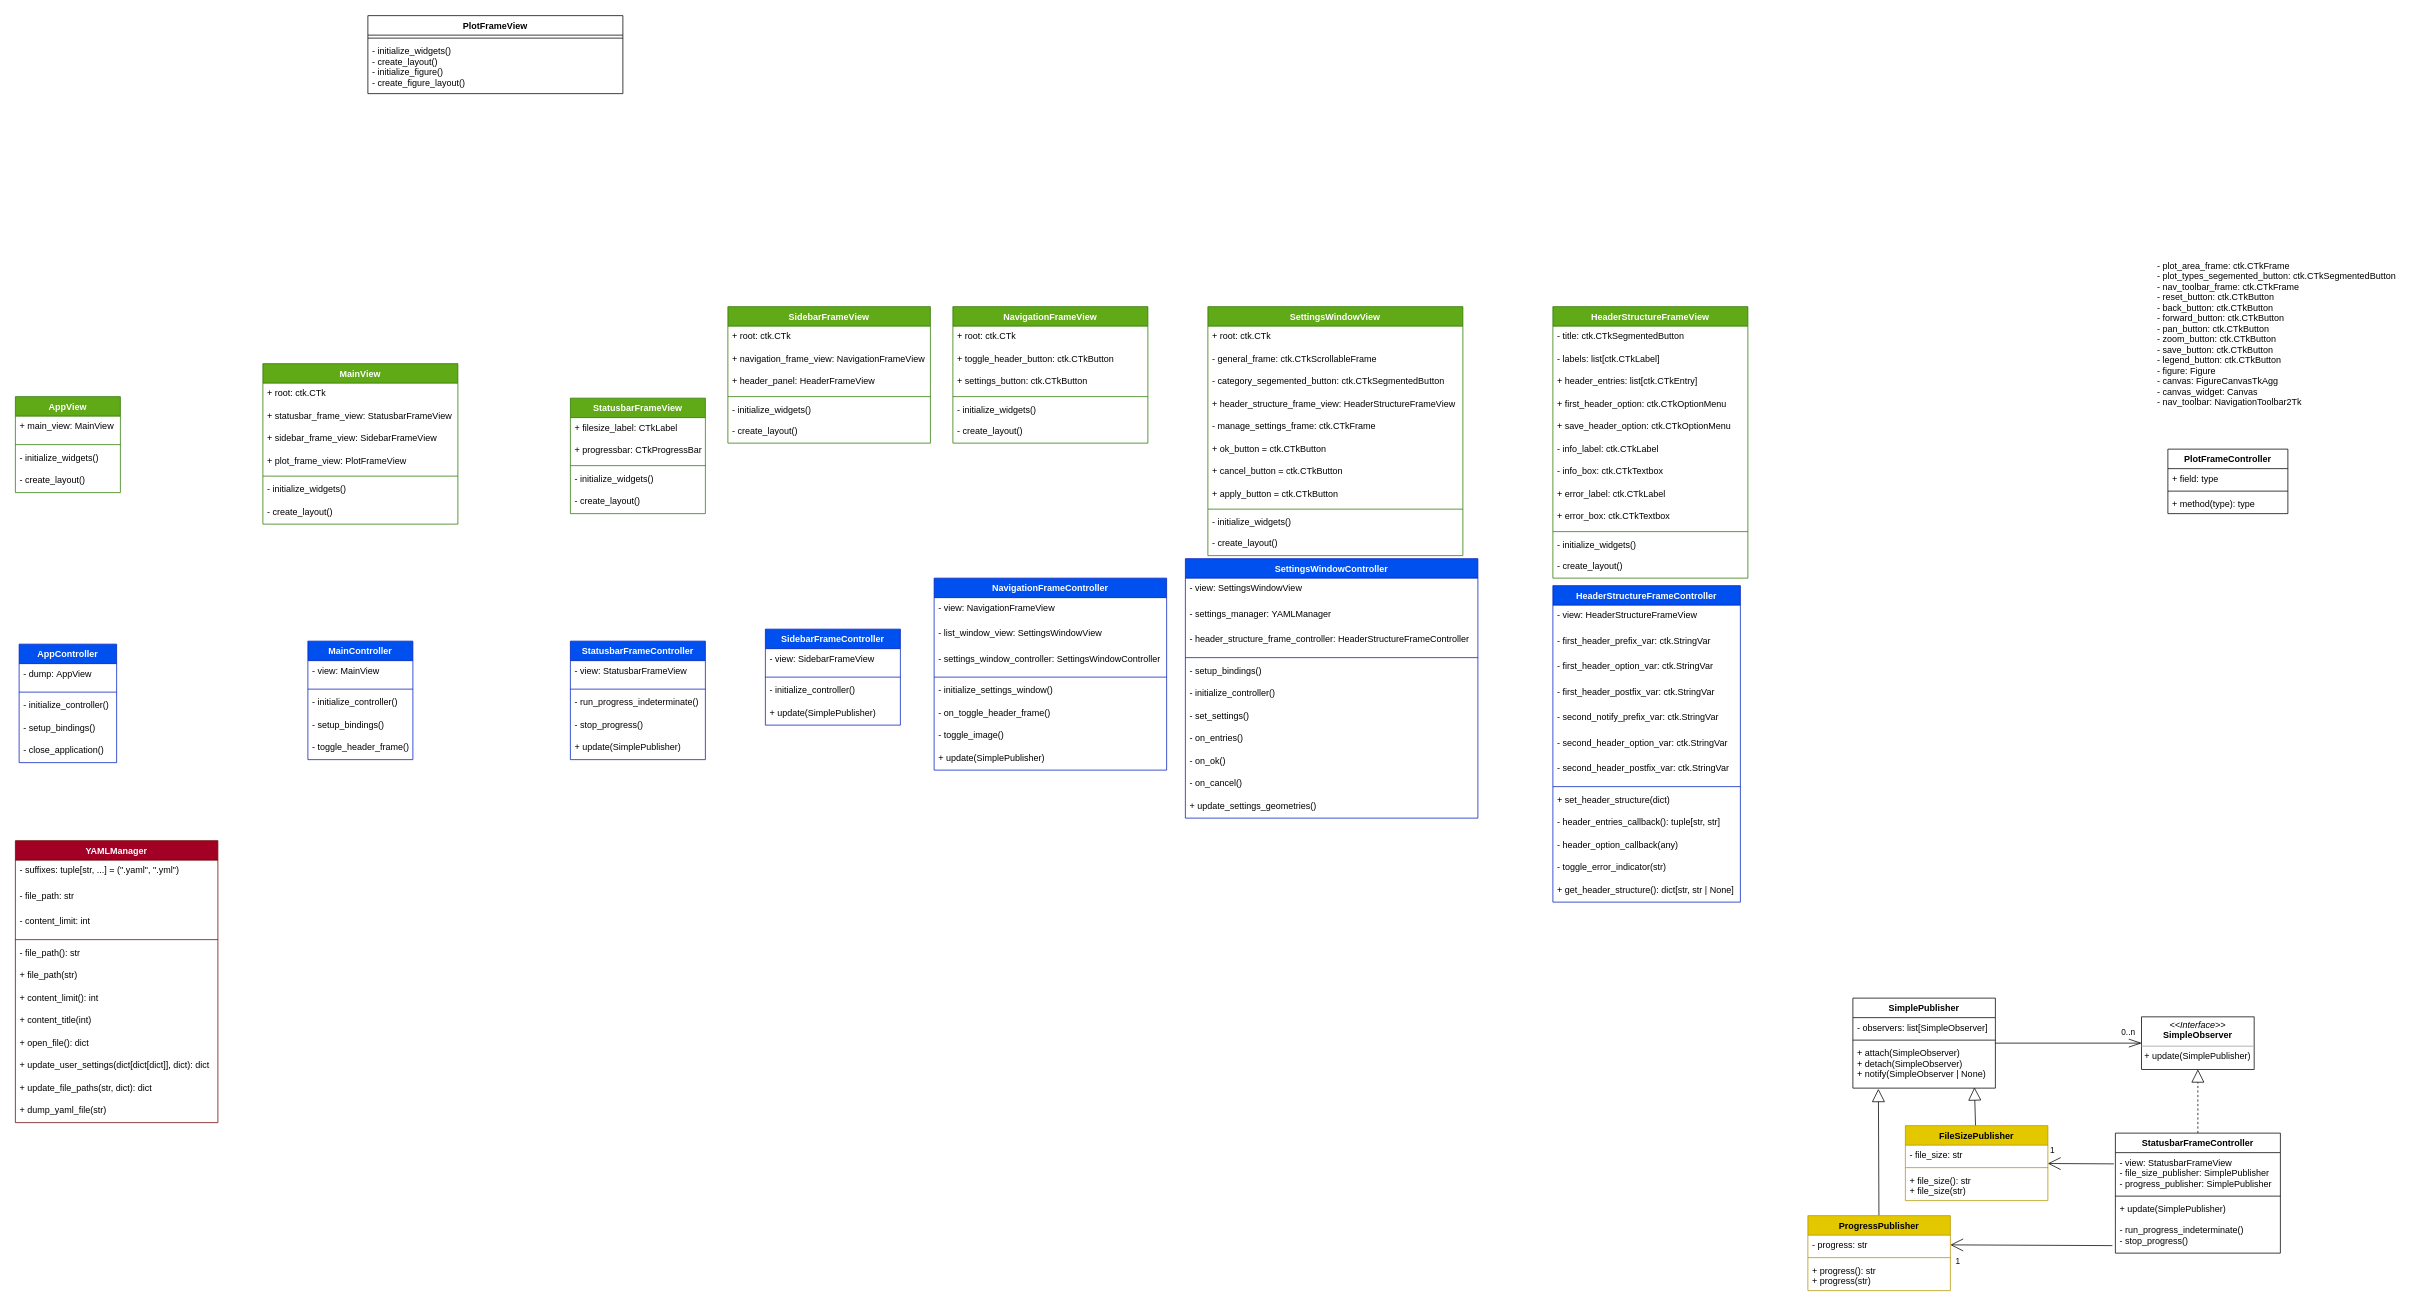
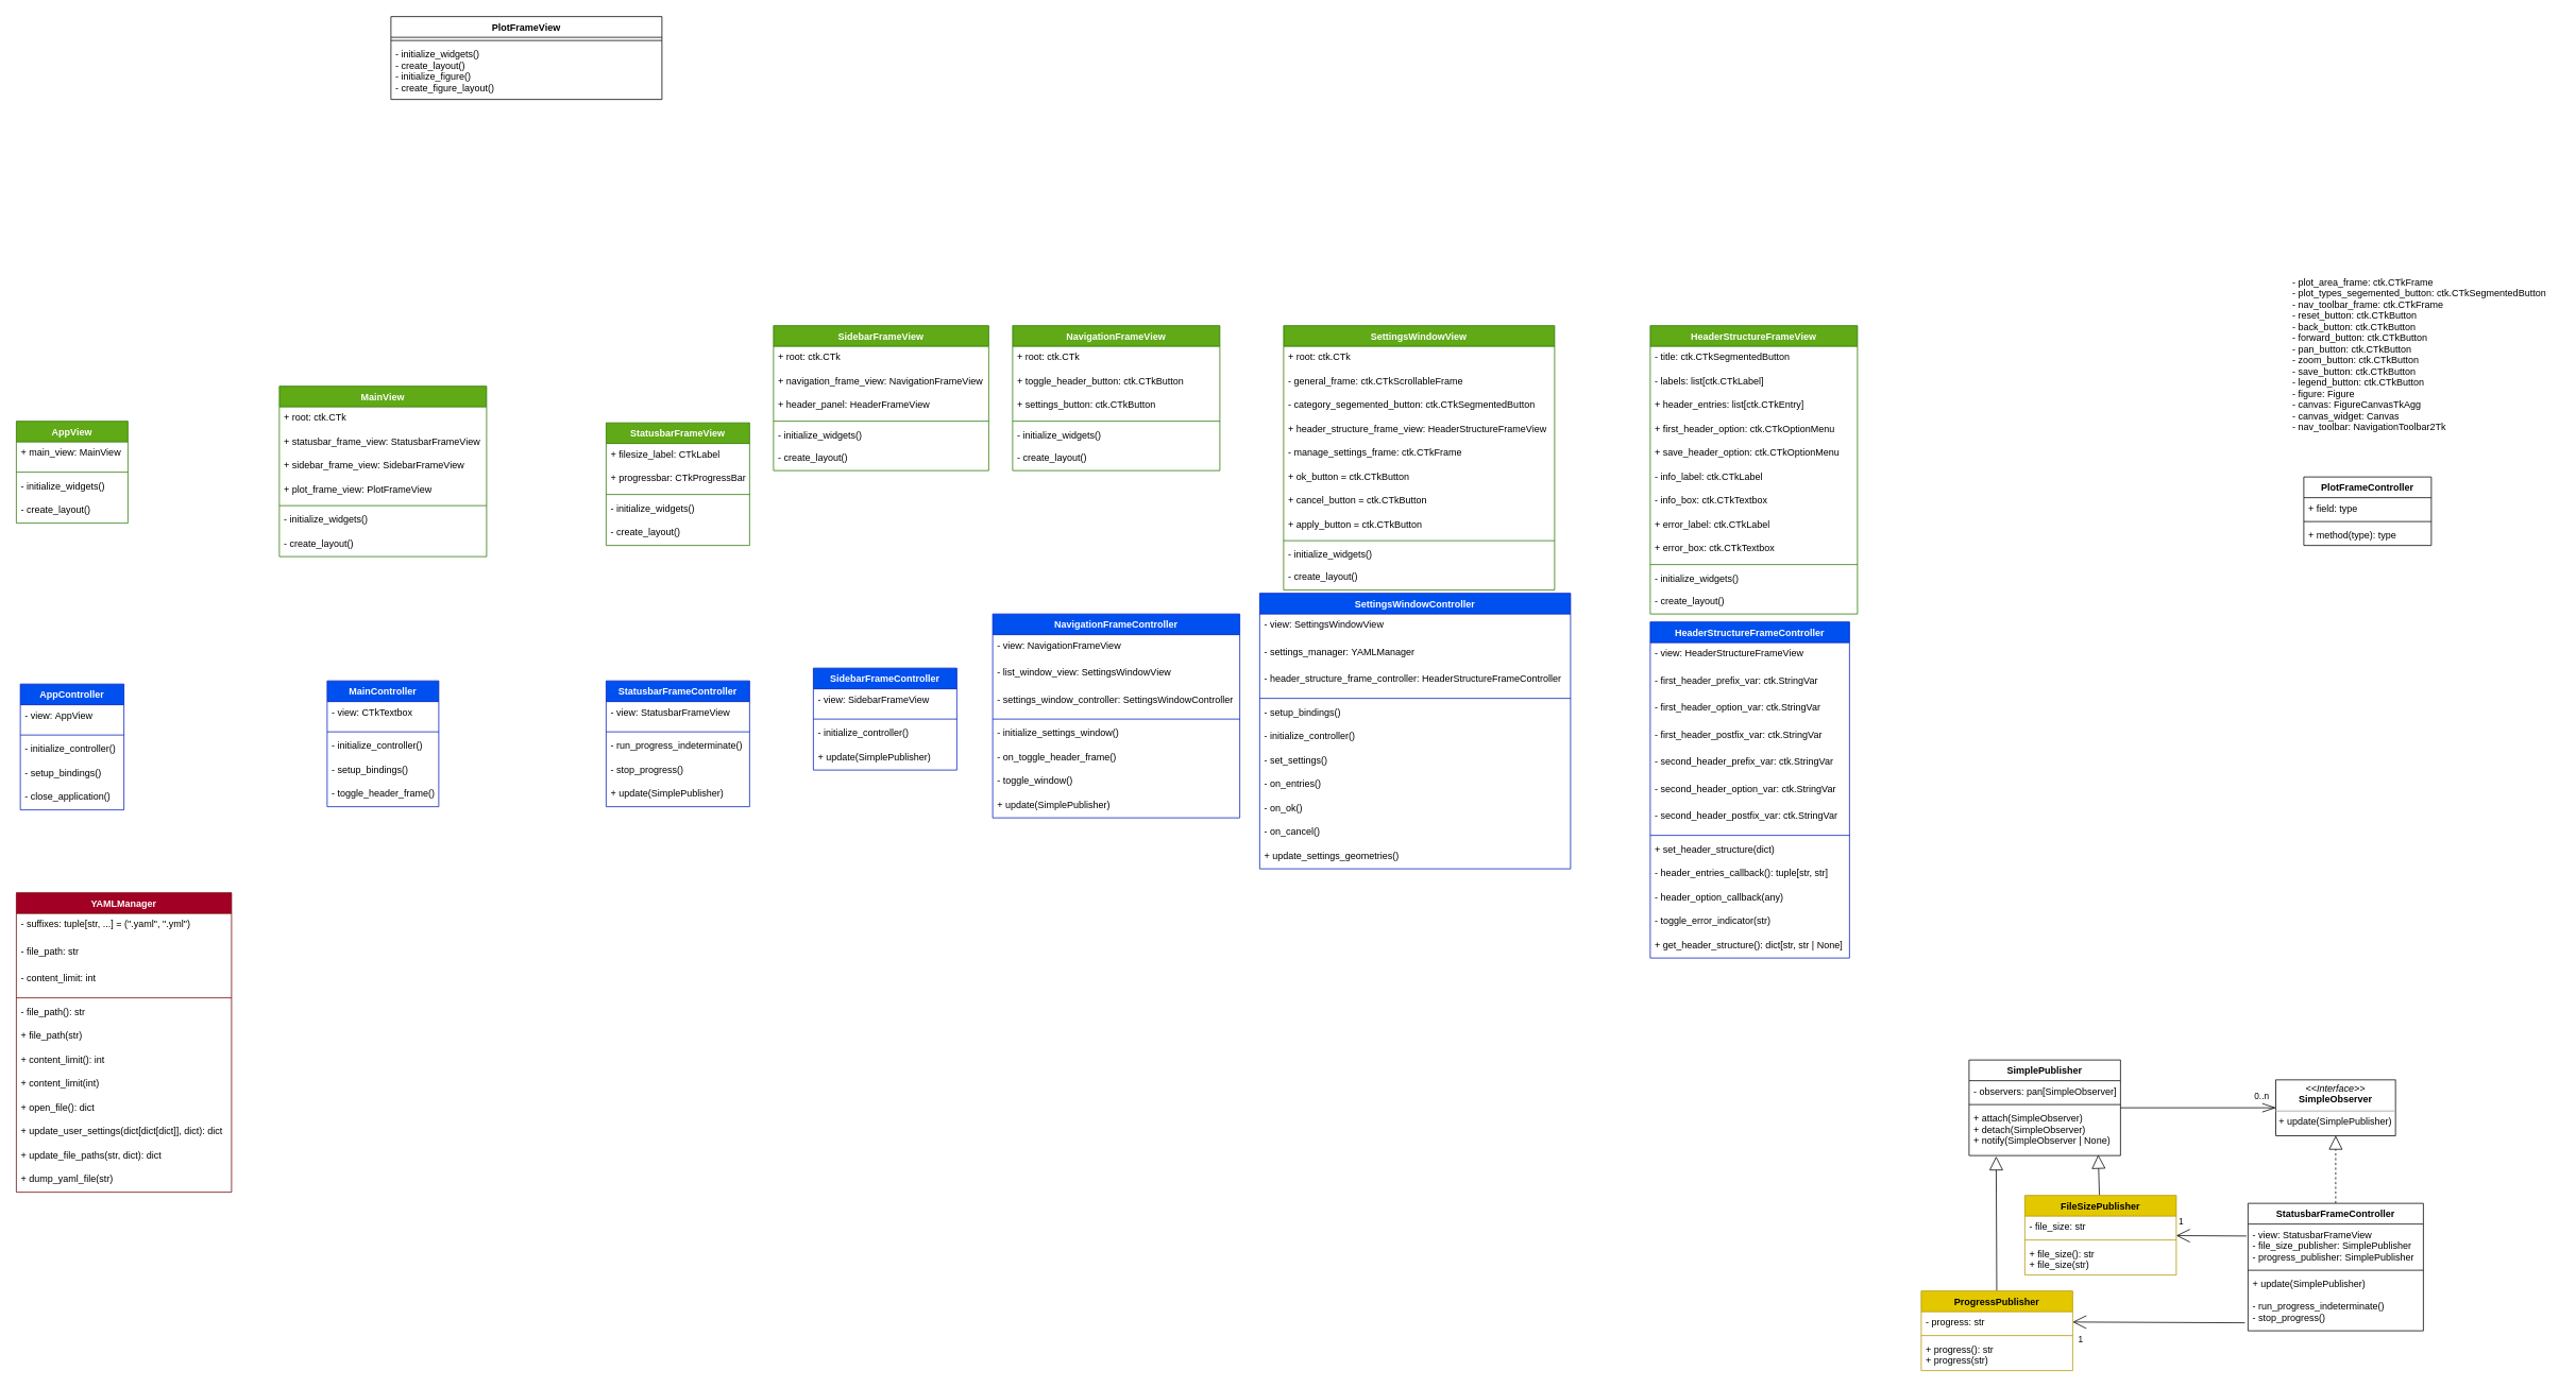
- <mxCell id="39" value="- view: MainView" style="text;strokeColor=none;fillColor=none;align=left;verticalAlign=top;spacingLeft=4;spacingRight=4;overflow=hidden;rotatable=0;points=[[0,0.5],[1,0.5]];portConstraint=eastwest;rounded=0;" parent="38" vertex="1"><mxGeometry y="26" width="140" height="34" as="geometry" /></mxCell>
+ <mxCell id="39" value="- view: CTkTextbox" style="text;strokeColor=none;fillColor=none;align=left;verticalAlign=top;spacingLeft=4;spacingRight=4;overflow=hidden;rotatable=0;points=[[0,0.5],[1,0.5]];portConstraint=eastwest;rounded=0;" parent="38" vertex="1"><mxGeometry y="26" width="140" height="34" as="geometry" /></mxCell>
- <mxCell id="3" value="- dump: AppView" style="text;strokeColor=none;fillColor=none;align=left;verticalAlign=top;spacingLeft=4;spacingRight=4;overflow=hidden;rotatable=0;points=[[0,0.5],[1,0.5]];portConstraint=eastwest;rounded=0;" parent="2" vertex="1"><mxGeometry y="26" width="130" height="34" as="geometry" /></mxCell>
+ <mxCell id="3" value="- view: AppView" style="text;strokeColor=none;fillColor=none;align=left;verticalAlign=top;spacingLeft=4;spacingRight=4;overflow=hidden;rotatable=0;points=[[0,0.5],[1,0.5]];portConstraint=eastwest;rounded=0;" parent="2" vertex="1"><mxGeometry y="26" width="130" height="34" as="geometry" /></mxCell>
- <mxCell id="129" value="- second_notify_prefix_var: ctk.StringVar" style="text;strokeColor=none;fillColor=none;align=left;verticalAlign=top;spacingLeft=4;spacingRight=4;overflow=hidden;rotatable=0;points=[[0,0.5],[1,0.5]];portConstraint=eastwest;rounded=0;" vertex="1" parent="124"><mxGeometry y="162" width="250" height="34" as="geometry" /></mxCell>
+ <mxCell id="129" value="- second_header_prefix_var: ctk.StringVar" style="text;strokeColor=none;fillColor=none;align=left;verticalAlign=top;spacingLeft=4;spacingRight=4;overflow=hidden;rotatable=0;points=[[0,0.5],[1,0.5]];portConstraint=eastwest;rounded=0;" vertex="1" parent="124"><mxGeometry y="162" width="250" height="34" as="geometry" /></mxCell>
- <mxCell id="122" value="- toggle_image()" style="text;strokeColor=none;fillColor=none;align=left;verticalAlign=top;spacingLeft=4;spacingRight=4;overflow=hidden;rotatable=0;points=[[0,0.5],[1,0.5]];portConstraint=eastwest;rounded=0;" parent="115" vertex="1"><mxGeometry y="196" width="310" height="30" as="geometry" /></mxCell>
+ <mxCell id="122" value="- toggle_window()" style="text;strokeColor=none;fillColor=none;align=left;verticalAlign=top;spacingLeft=4;spacingRight=4;overflow=hidden;rotatable=0;points=[[0,0.5],[1,0.5]];portConstraint=eastwest;rounded=0;" parent="115" vertex="1"><mxGeometry y="196" width="310" height="30" as="geometry" /></mxCell>
- <mxCell id="160" value="+ content_title(int)" style="text;strokeColor=none;fillColor=none;align=left;verticalAlign=top;spacingLeft=4;spacingRight=4;overflow=hidden;rotatable=0;points=[[0,0.5],[1,0.5]];portConstraint=eastwest;rounded=0;" parent="152" vertex="1"><mxGeometry y="226" width="270" height="30" as="geometry" /></mxCell>
+ <mxCell id="160" value="+ content_limit(int)" style="text;strokeColor=none;fillColor=none;align=left;verticalAlign=top;spacingLeft=4;spacingRight=4;overflow=hidden;rotatable=0;points=[[0,0.5],[1,0.5]];portConstraint=eastwest;rounded=0;" parent="152" vertex="1"><mxGeometry y="226" width="270" height="30" as="geometry" /></mxCell>
- <mxCell id="55" value="- observers: list[SimpleObserver]" style="text;strokeColor=none;fillColor=none;align=left;verticalAlign=top;spacingLeft=4;spacingRight=4;overflow=hidden;rotatable=0;points=[[0,0.5],[1,0.5]];portConstraint=eastwest;rounded=0;" parent="54" vertex="1"><mxGeometry y="26" width="190" height="26" as="geometry" /></mxCell>
+ <mxCell id="55" value="- observers: pan[SimpleObserver]" style="text;strokeColor=none;fillColor=none;align=left;verticalAlign=top;spacingLeft=4;spacingRight=4;overflow=hidden;rotatable=0;points=[[0,0.5],[1,0.5]];portConstraint=eastwest;rounded=0;" parent="54" vertex="1"><mxGeometry y="26" width="190" height="26" as="geometry" /></mxCell>
